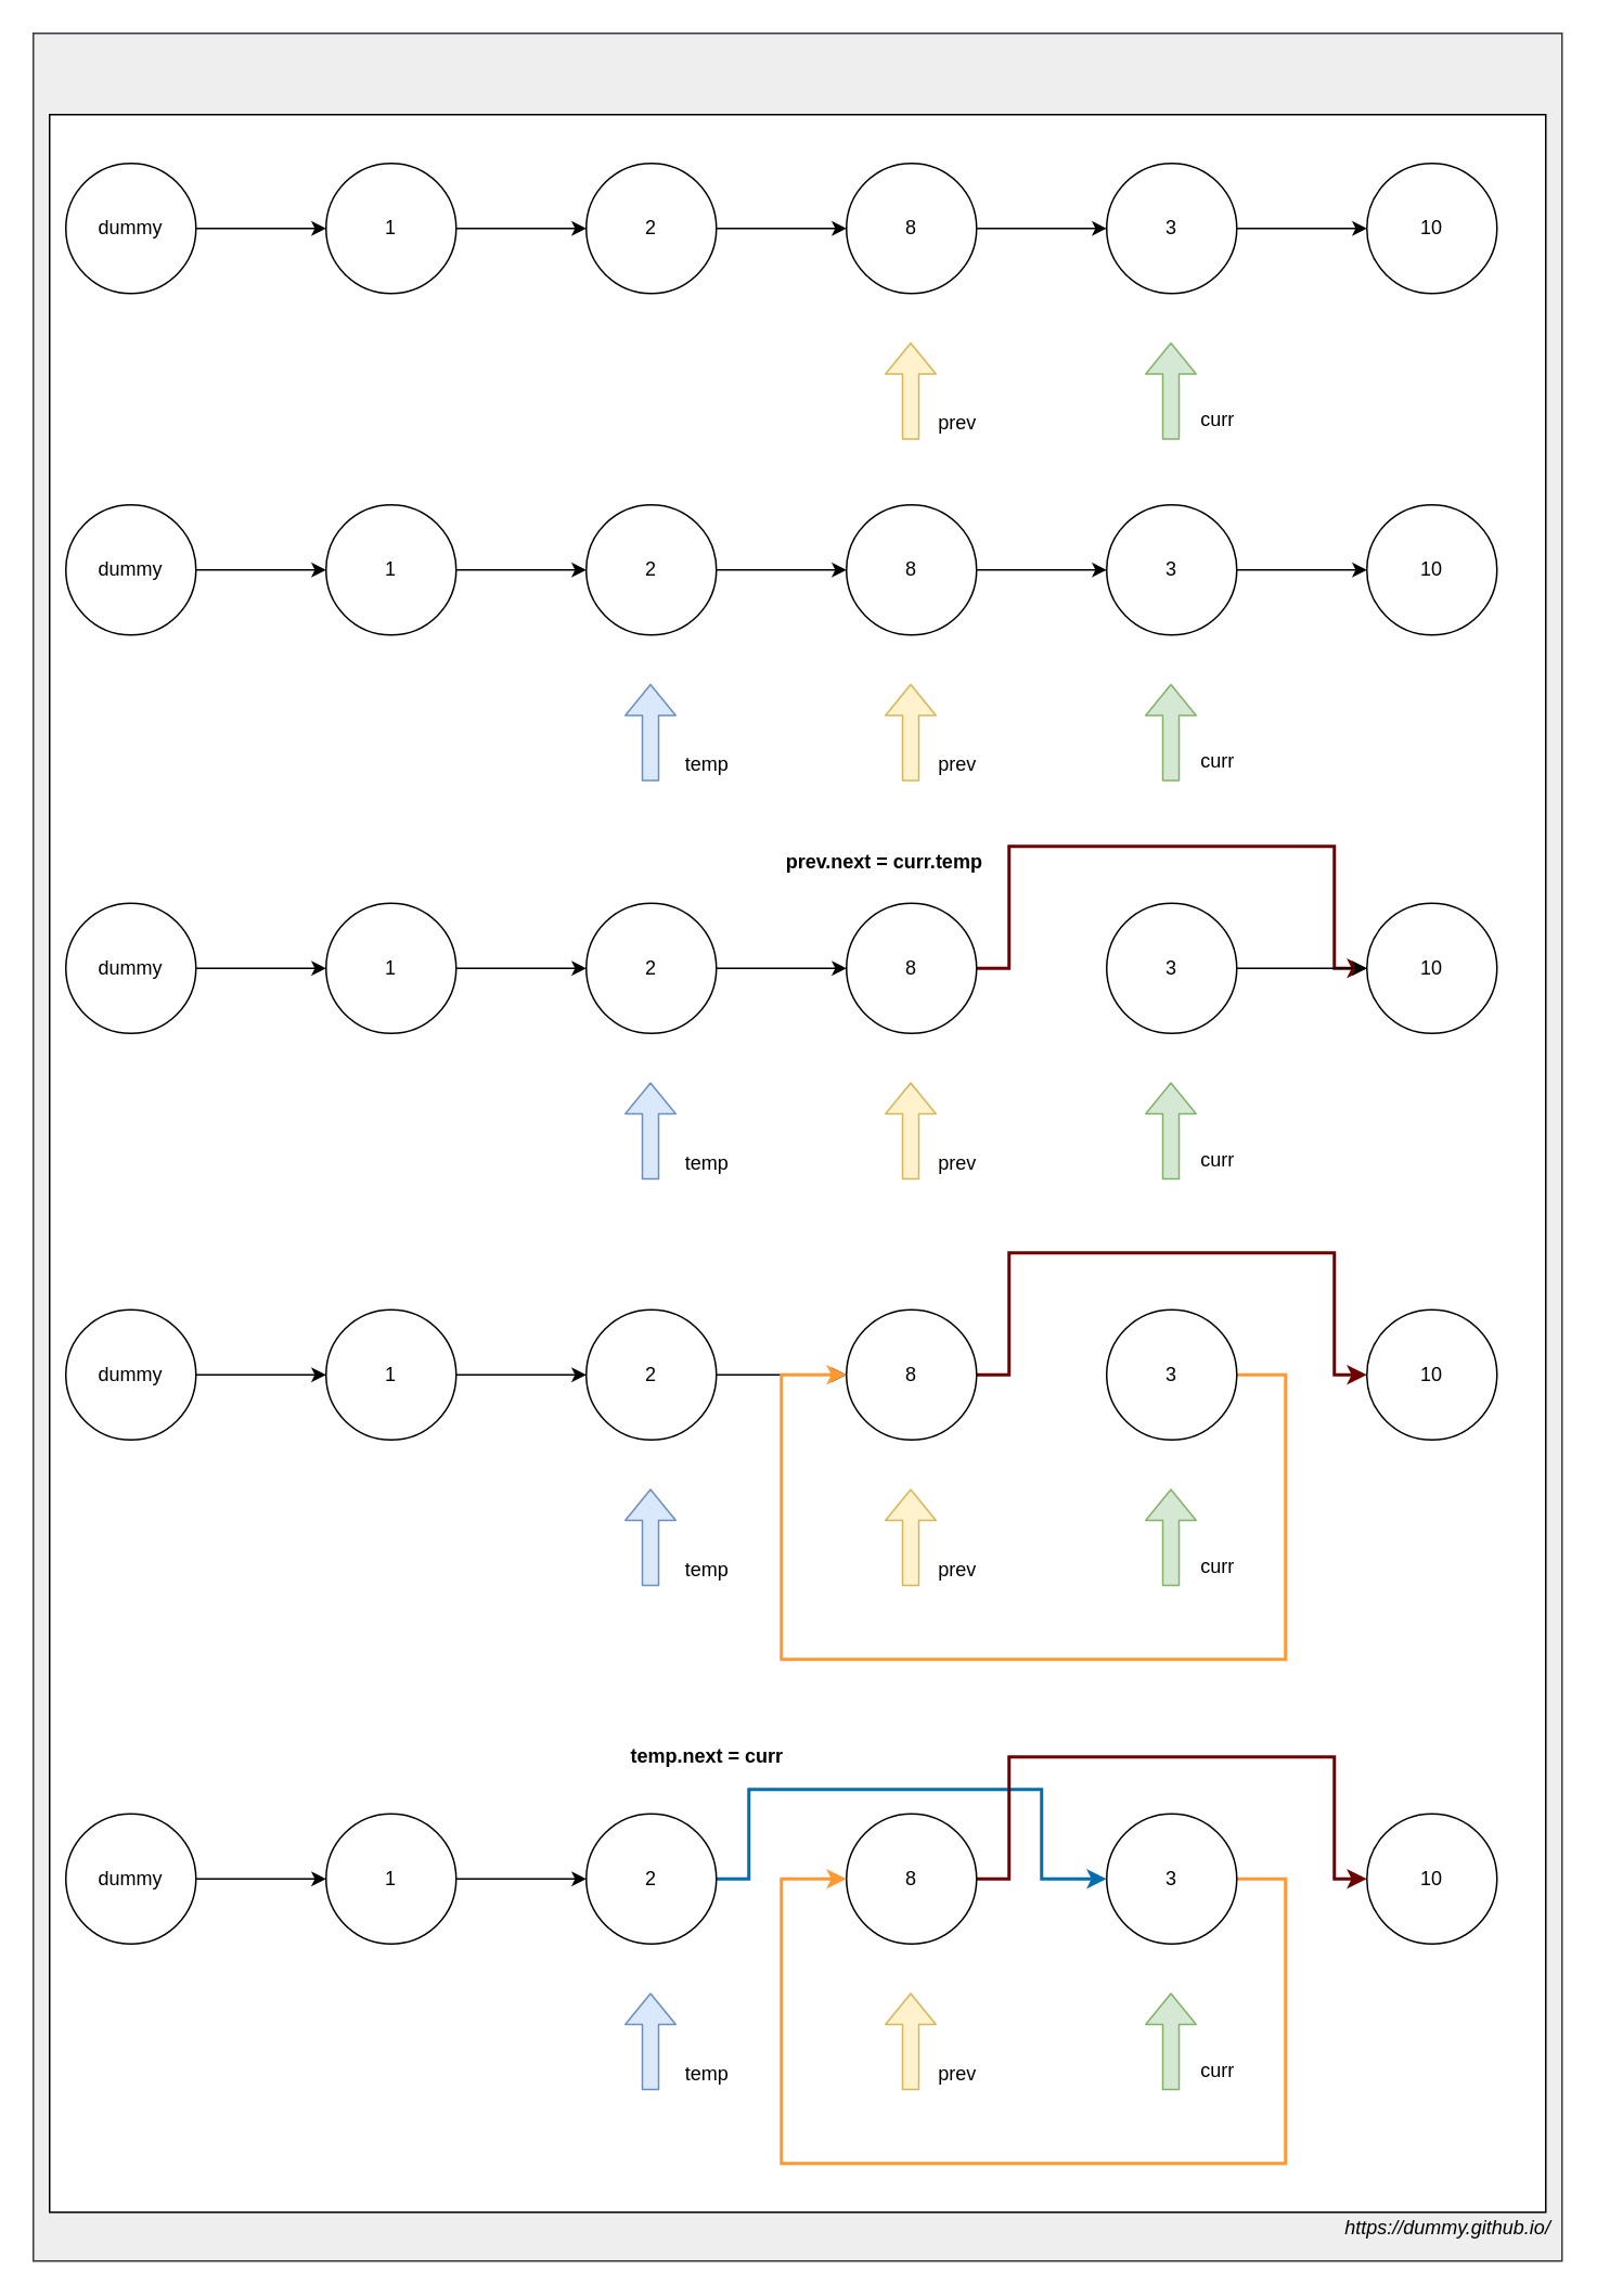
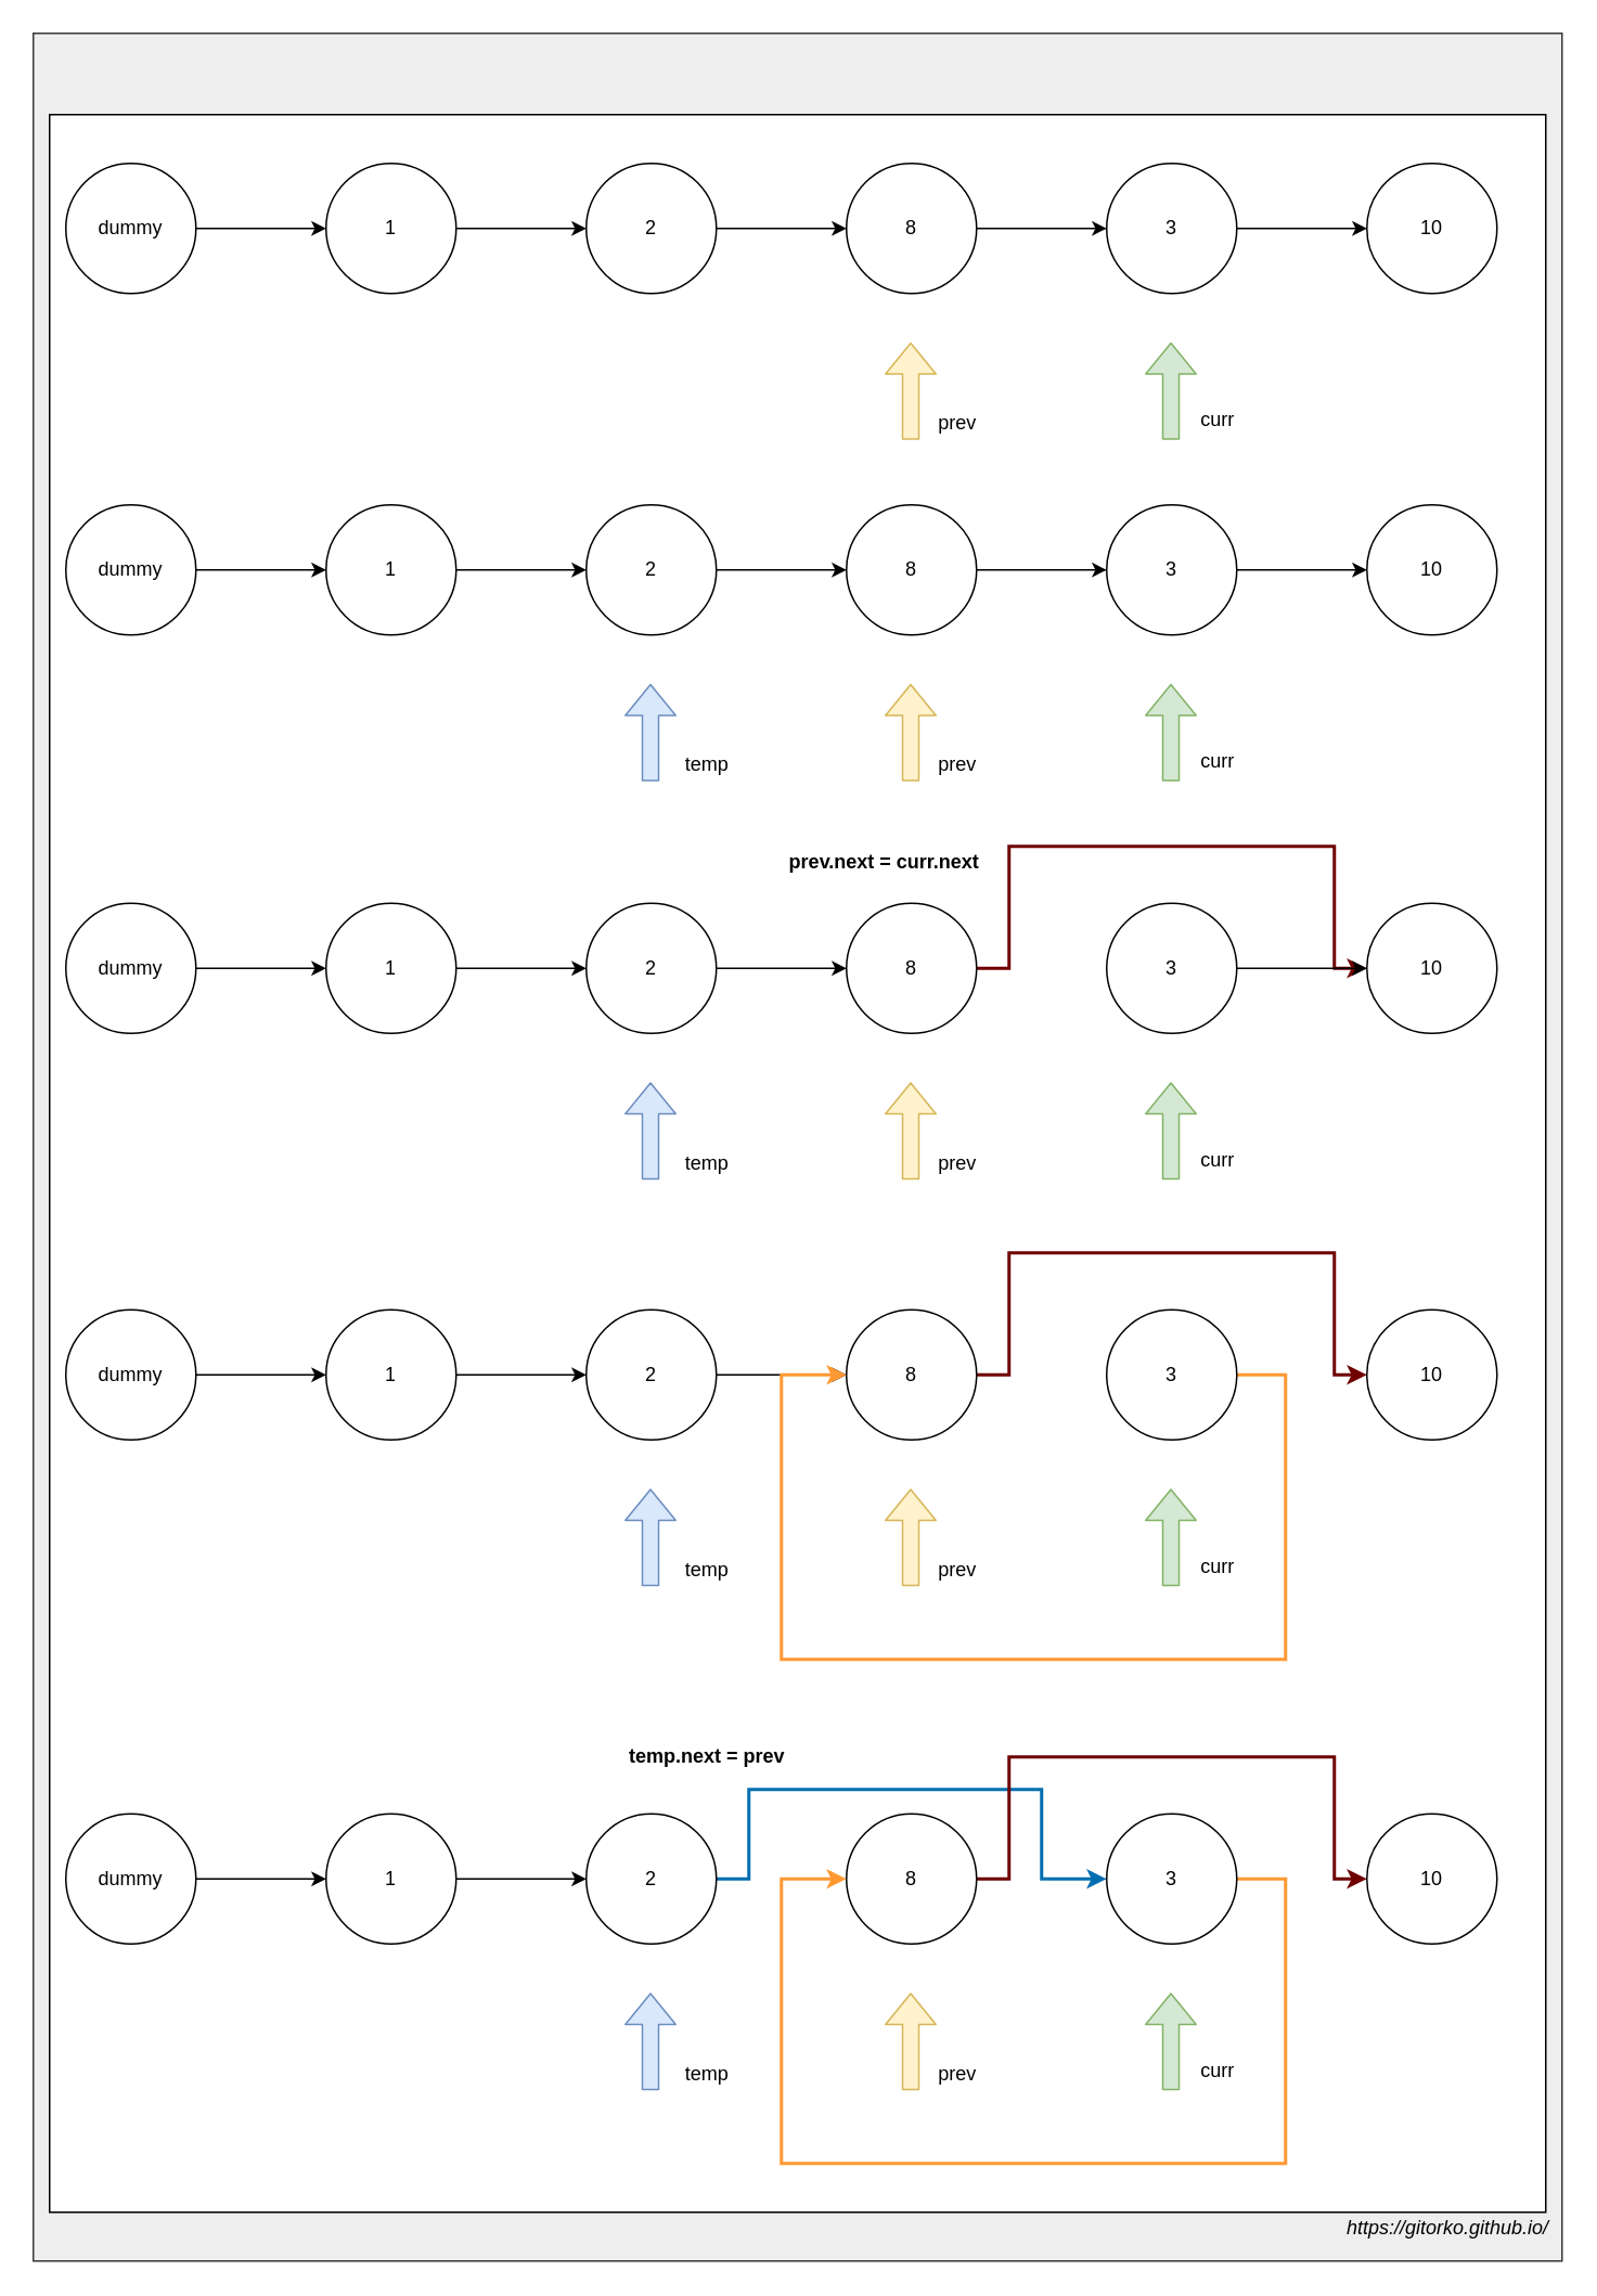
- <mxCell id="53" value="prev.next = curr.temp" style="text;html=1;align=center;verticalAlign=middle;resizable=0;points=[];autosize=1;fontStyle=1" vertex="1" parent="1"><mxGeometry x="478" y="520" width="130" height="20" as="geometry" /></mxCell>
+ <mxCell id="53" value="prev.next = curr.next" style="text;html=1;align=center;verticalAlign=middle;resizable=0;points=[];autosize=1;fontStyle=1" vertex="1" parent="1"><mxGeometry x="478" y="520" width="130" height="20" as="geometry" /></mxCell>
- <mxCell id="88" value="temp.next = curr" style="text;html=1;align=center;verticalAlign=middle;resizable=0;points=[];autosize=1;fontStyle=1" vertex="1" parent="1"><mxGeometry x="379" y="1070" width="110" height="20" as="geometry" /></mxCell>
+ <mxCell id="88" value="temp.next = prev" style="text;html=1;align=center;verticalAlign=middle;resizable=0;points=[];autosize=1;fontStyle=1" vertex="1" parent="1"><mxGeometry x="379" y="1070" width="110" height="20" as="geometry" /></mxCell>
- <mxCell id="89" value="&lt;i&gt;https://dummy.github.io/&lt;/i&gt;" style="text;html=1;strokeColor=none;fillColor=none;align=center;verticalAlign=middle;whiteSpace=wrap;rounded=0;" vertex="1" parent="1"><mxGeometry x="830" y="1360" width="120" height="20" as="geometry" /></mxCell>
+ <mxCell id="89" value="&lt;i&gt;https://gitorko.github.io/&lt;/i&gt;" style="text;html=1;strokeColor=none;fillColor=none;align=center;verticalAlign=middle;whiteSpace=wrap;rounded=0;" vertex="1" parent="1"><mxGeometry x="830" y="1360" width="120" height="20" as="geometry" /></mxCell>
